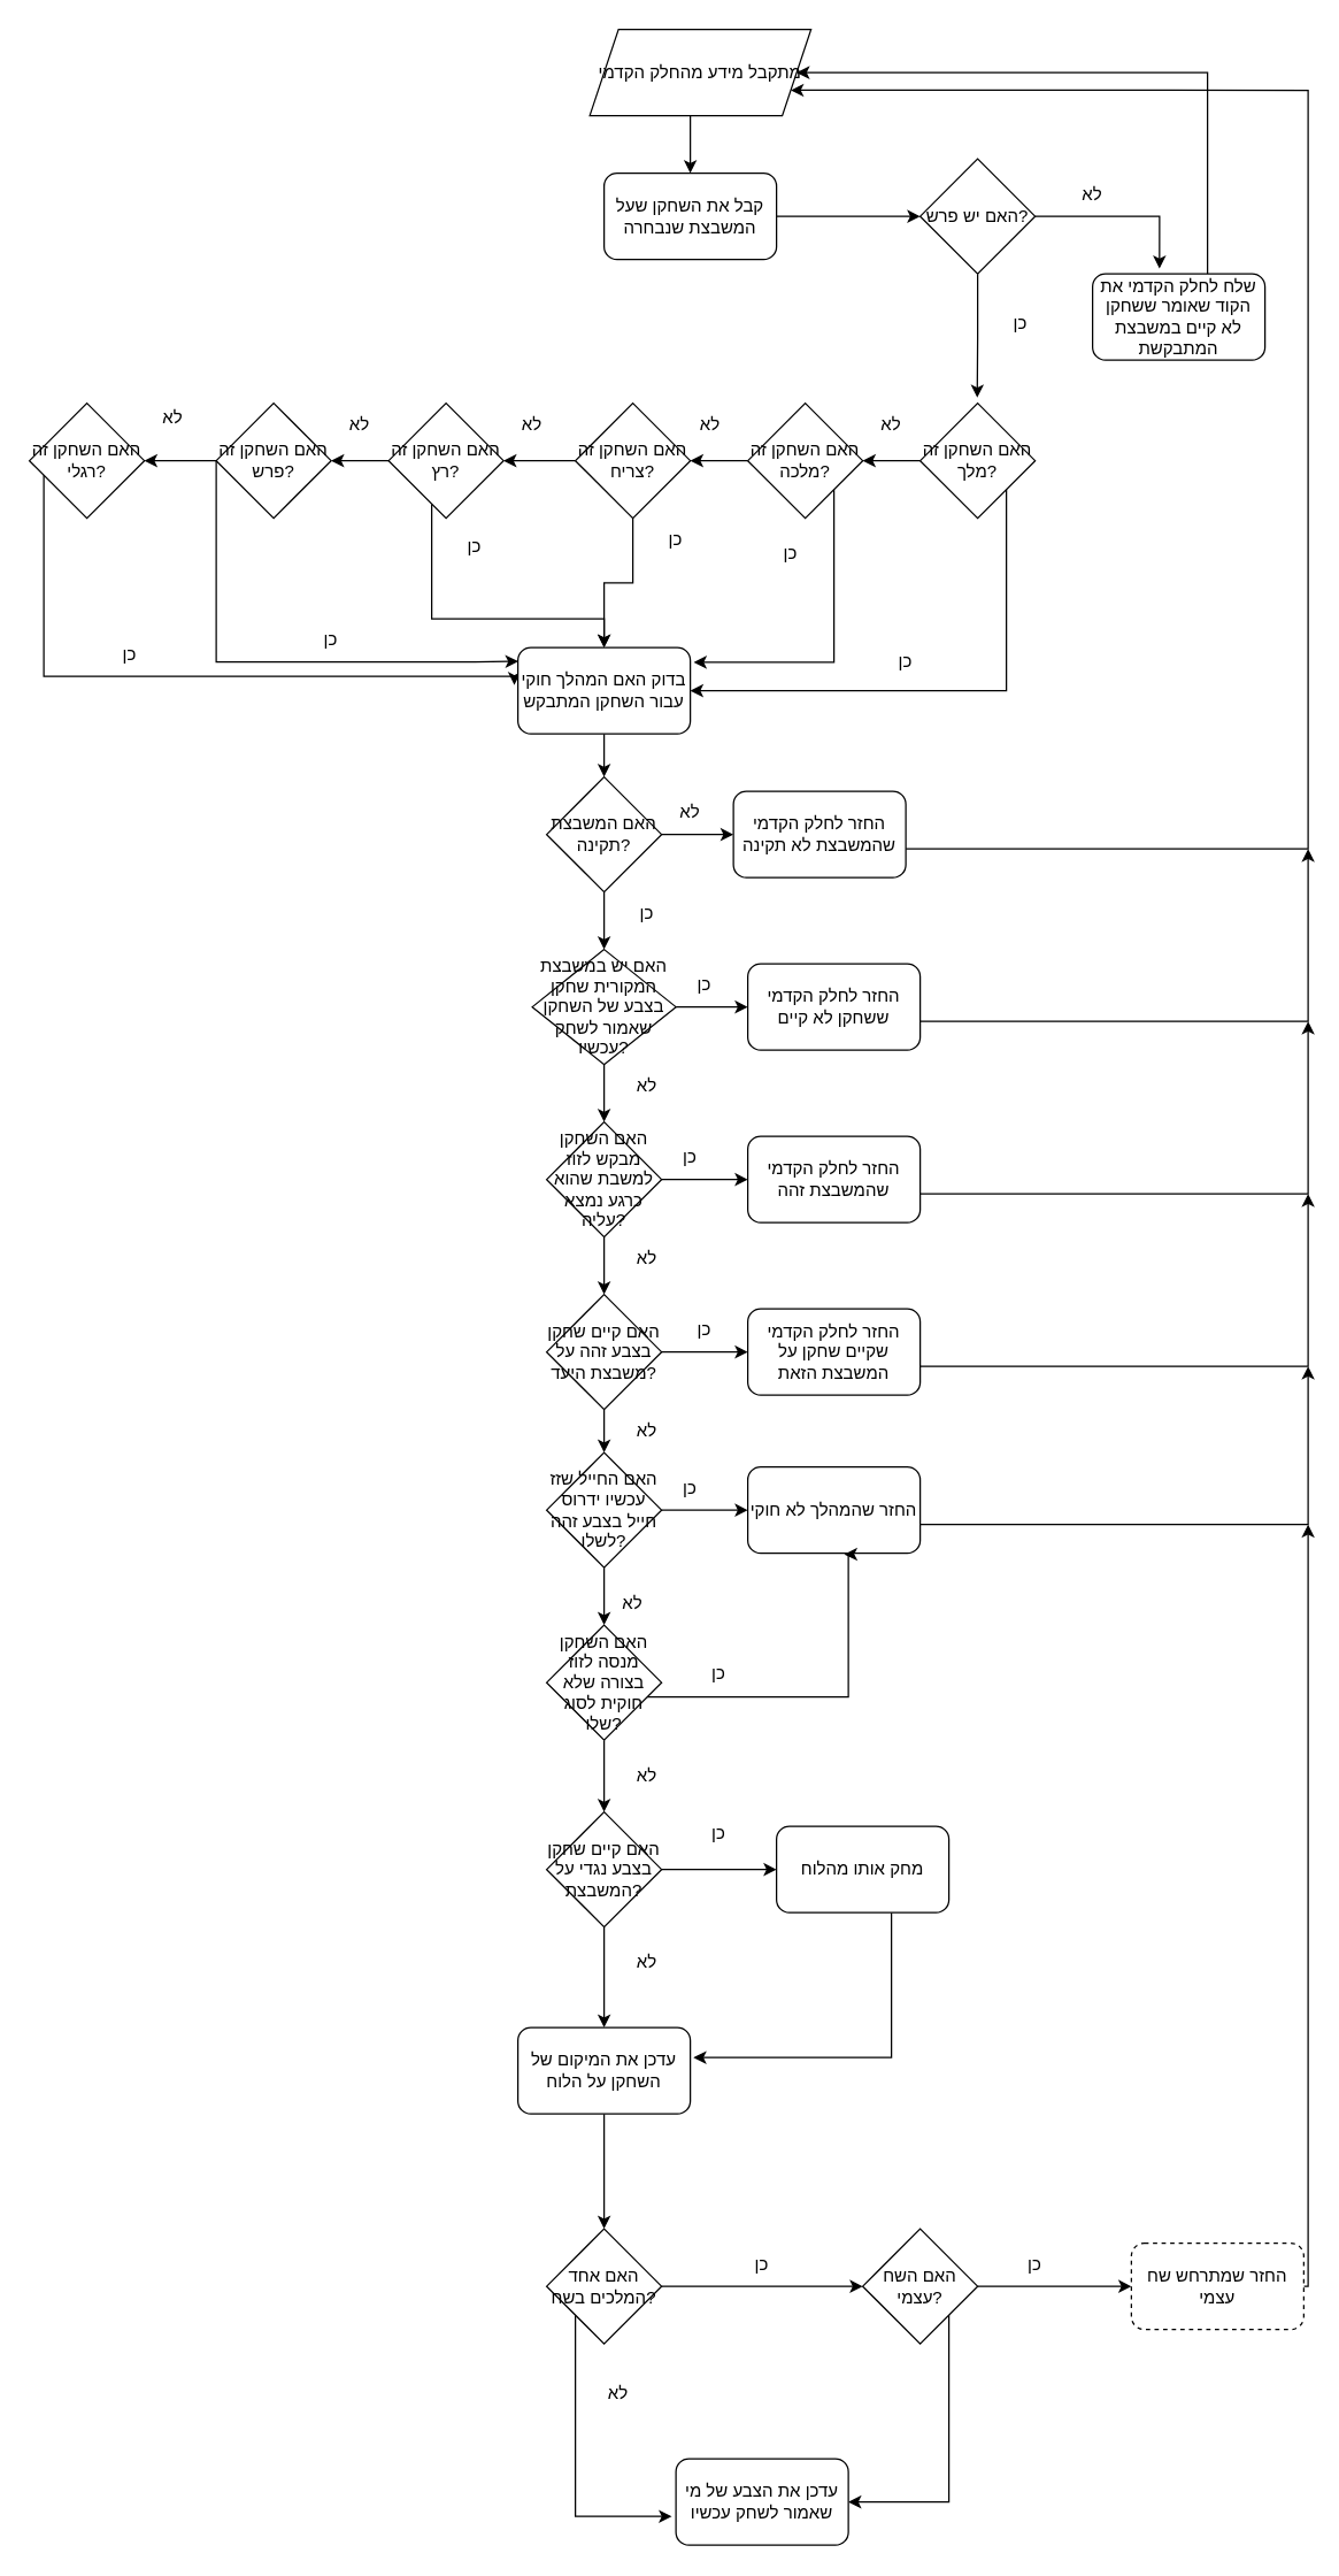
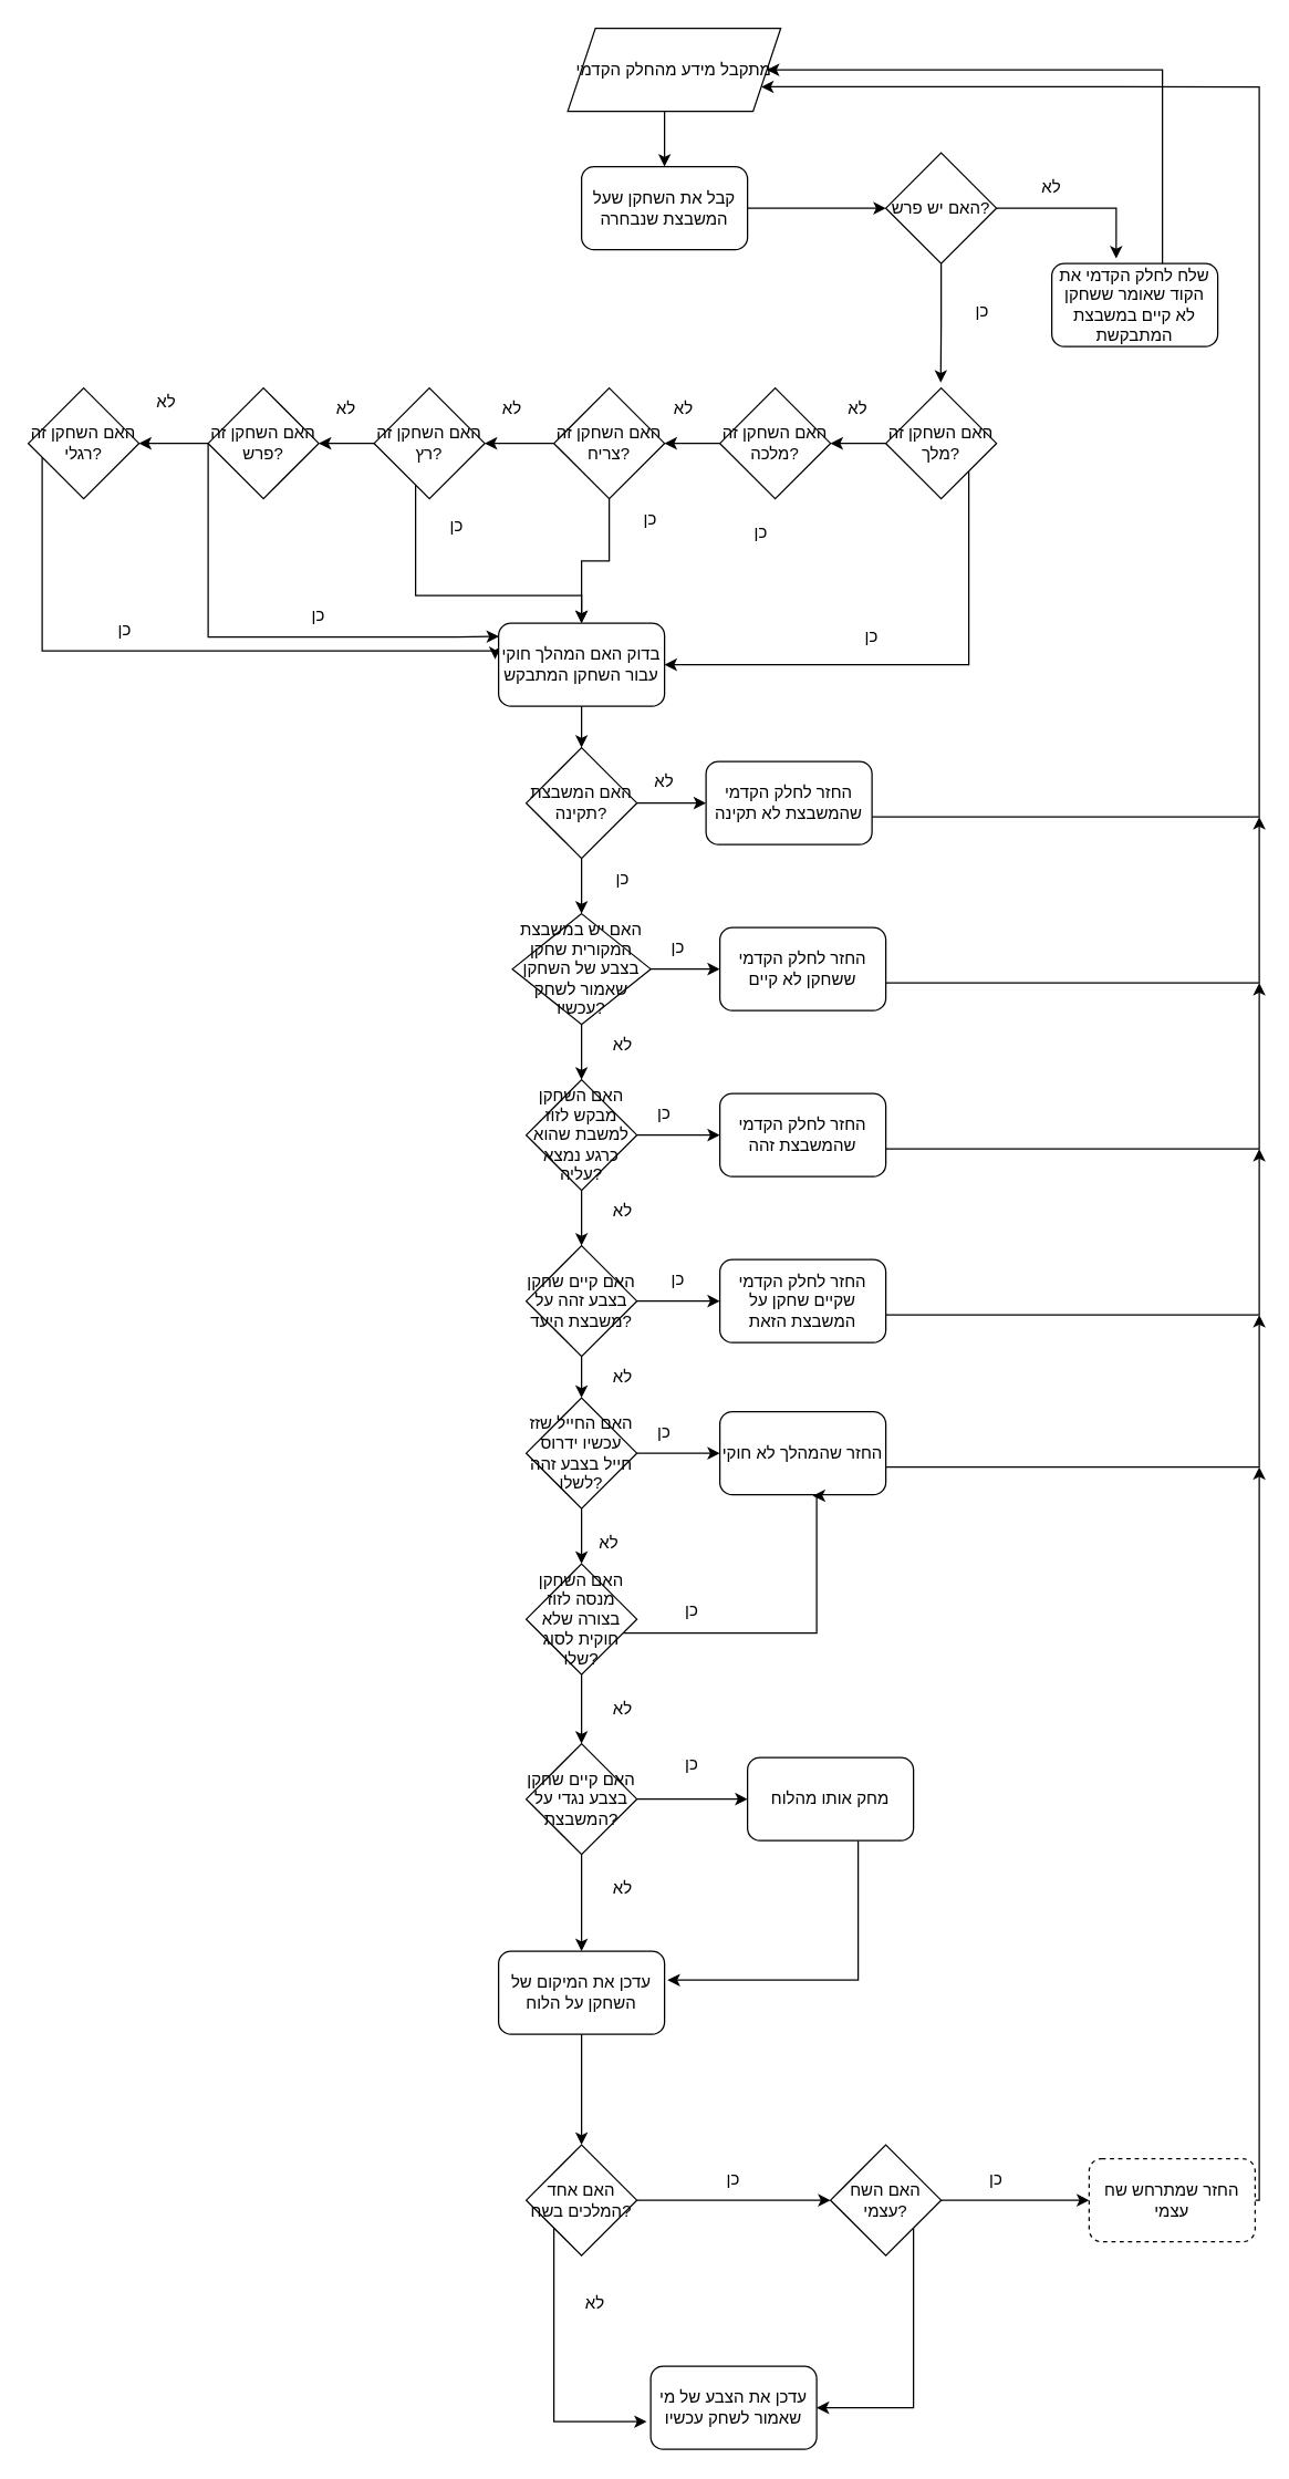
- <mxCell id="21" style="edgeStyle=orthogonalEdgeStyle;rounded=0;orthogonalLoop=1;jettySize=auto;html=1;entryX=1.02;entryY=0.17;entryDx=0;entryDy=0;entryPerimeter=0;" edge="1" parent="1" source="22" target="31"><mxGeometry relative="1" as="geometry"><mxPoint x="560" y="460" as="targetPoint" /><Array as="points"><mxPoint x="580" y="460" /></Array></mxGeometry></mxCell>
